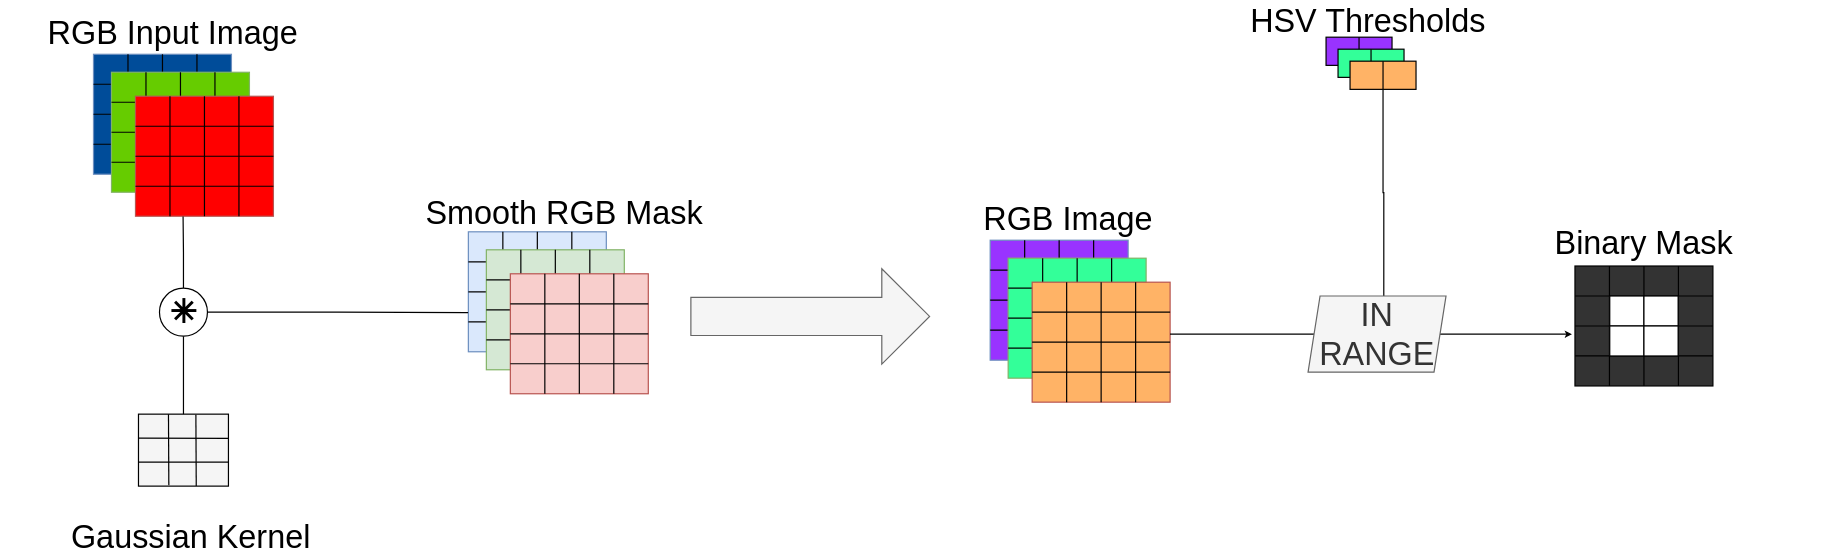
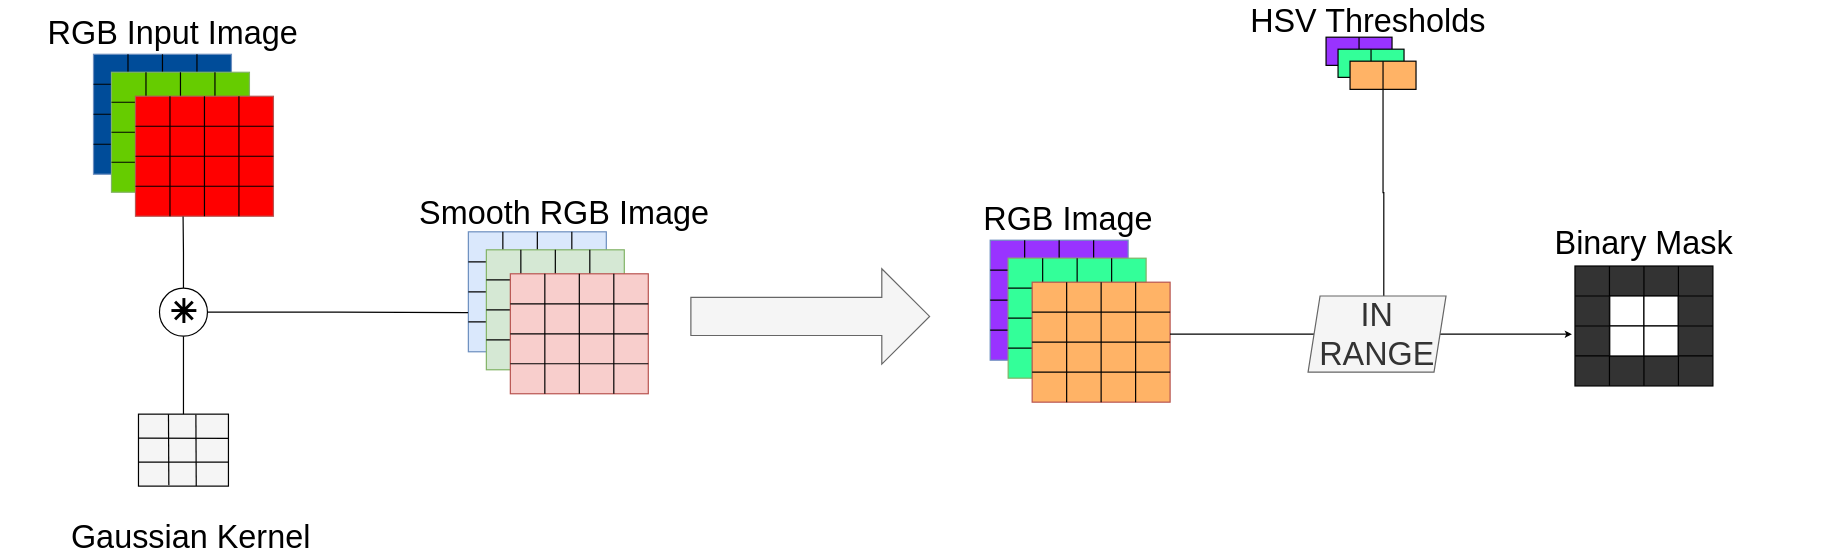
- <mxCell id="84" value="Smooth RGB Mask" style="text;html=1;strokeColor=none;fillColor=none;align=center;verticalAlign=middle;whiteSpace=wrap;rounded=0;fontSize=54;" vertex="1" parent="1"><mxGeometry x="640" y="340" width="600" height="30" as="geometry" /></mxCell>
+ <mxCell id="84" value="Smooth RGB Image" style="text;html=1;strokeColor=none;fillColor=none;align=center;verticalAlign=middle;whiteSpace=wrap;rounded=0;fontSize=54;" vertex="1" parent="1"><mxGeometry x="640" y="340" width="600" height="30" as="geometry" /></mxCell>
